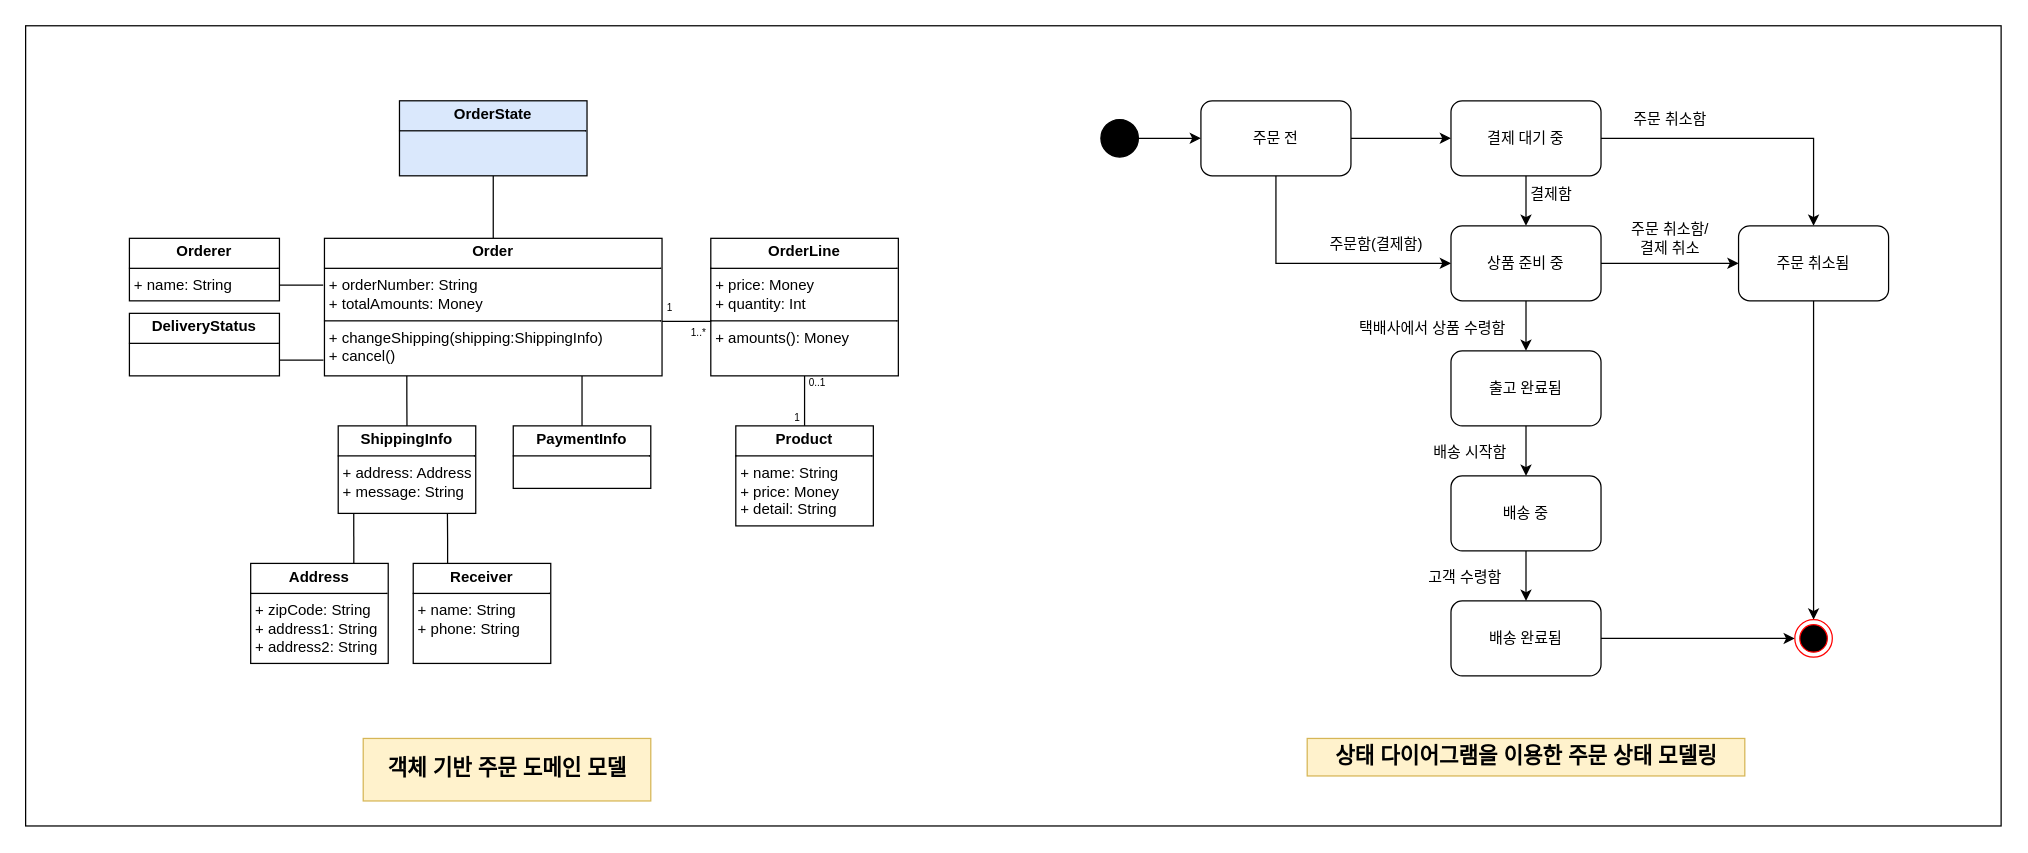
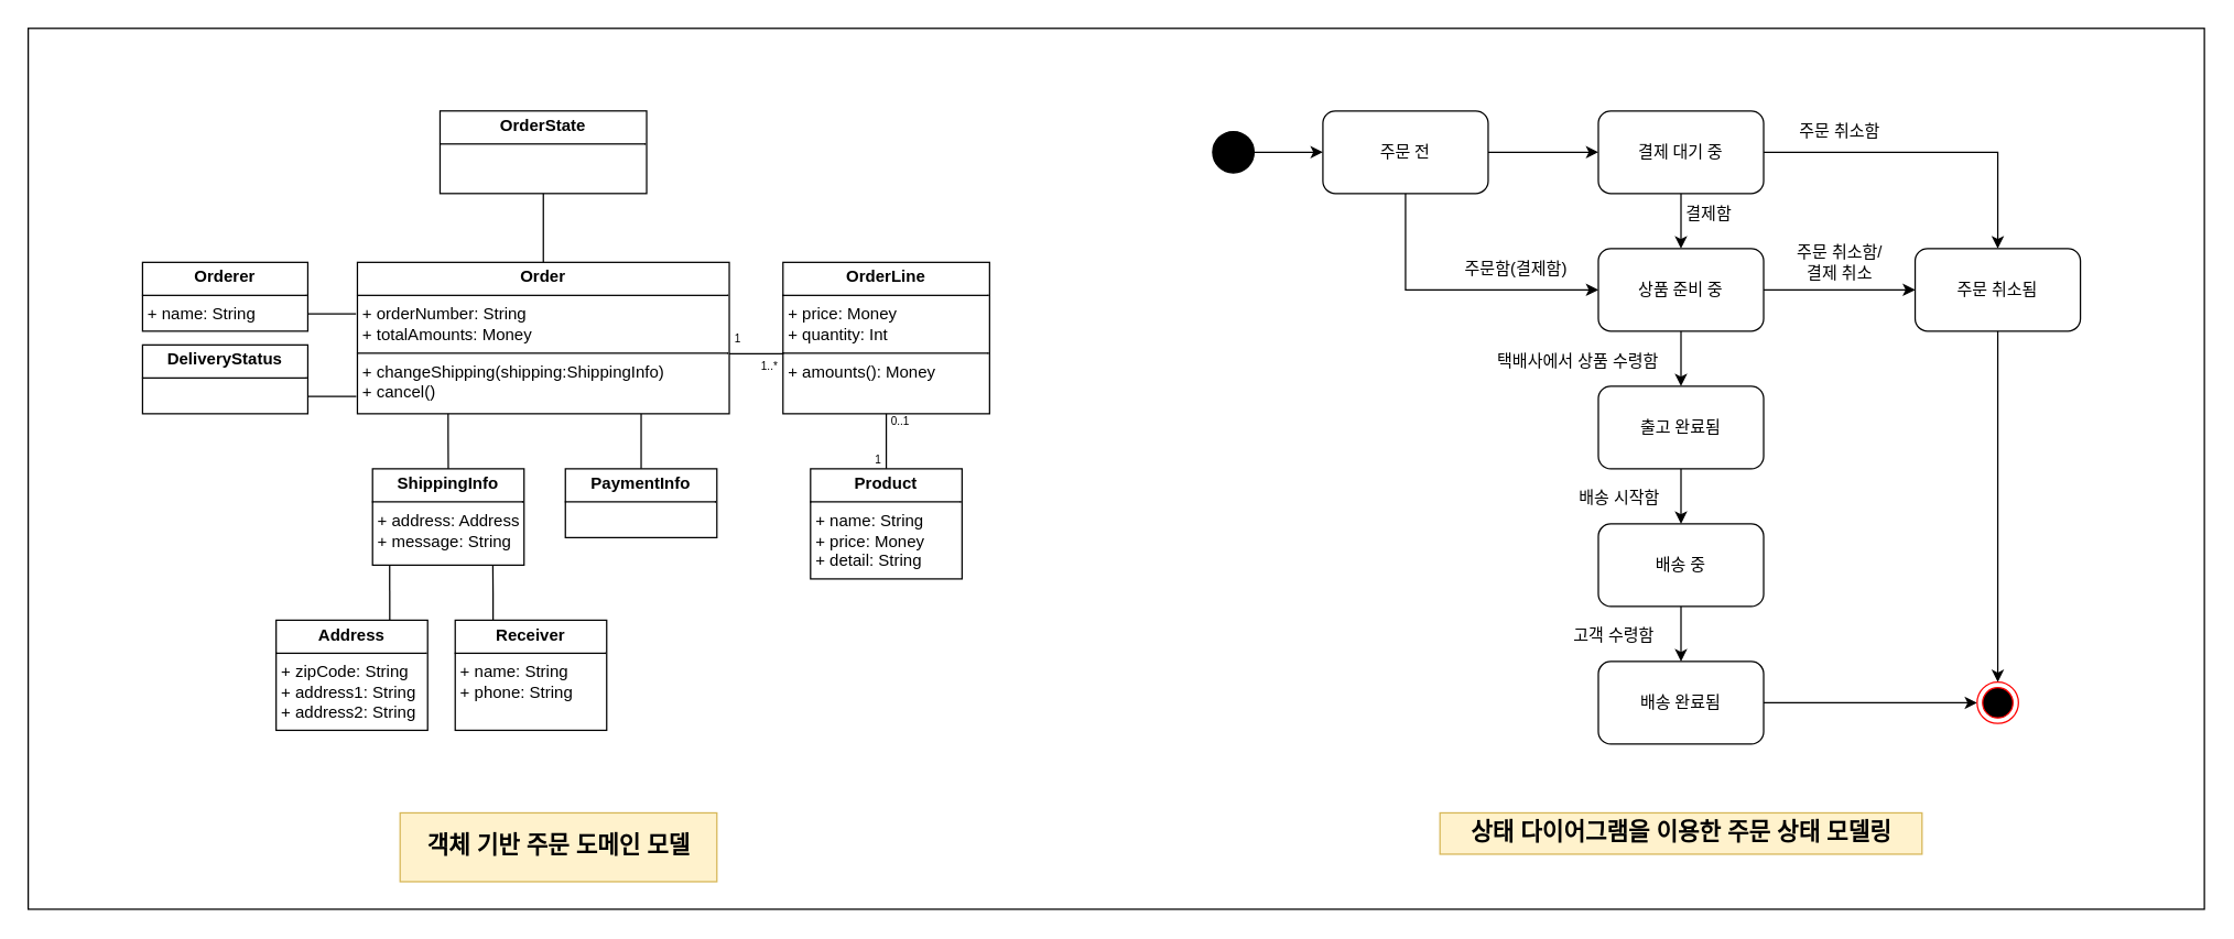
- <mxCell id="4" value="&lt;p style=&quot;margin:0px;margin-top:4px;text-align:center;&quot;&gt;&lt;b&gt;OrderState&lt;/b&gt;&lt;/p&gt;&lt;hr size=&quot;1&quot; style=&quot;border-style:solid;&quot;&gt;&lt;p style=&quot;margin:0px;margin-left:4px;&quot;&gt;&lt;br&gt;&lt;/p&gt;" style="verticalAlign=top;align=left;overflow=fill;html=1;whiteSpace=wrap;fillColor=#dae8fc;" vertex="1" parent="1"><mxGeometry x="319" y="80" width="150" height="60" as="geometry" /></mxCell>
+ <mxCell id="4" value="&lt;p style=&quot;margin:0px;margin-top:4px;text-align:center;&quot;&gt;&lt;b&gt;OrderState&lt;/b&gt;&lt;/p&gt;&lt;hr size=&quot;1&quot; style=&quot;border-style:solid;&quot;&gt;&lt;p style=&quot;margin:0px;margin-left:4px;&quot;&gt;&lt;br&gt;&lt;/p&gt;" style="verticalAlign=top;align=left;overflow=fill;html=1;whiteSpace=wrap;" vertex="1" parent="1"><mxGeometry x="319" y="80" width="150" height="60" as="geometry" /></mxCell>
